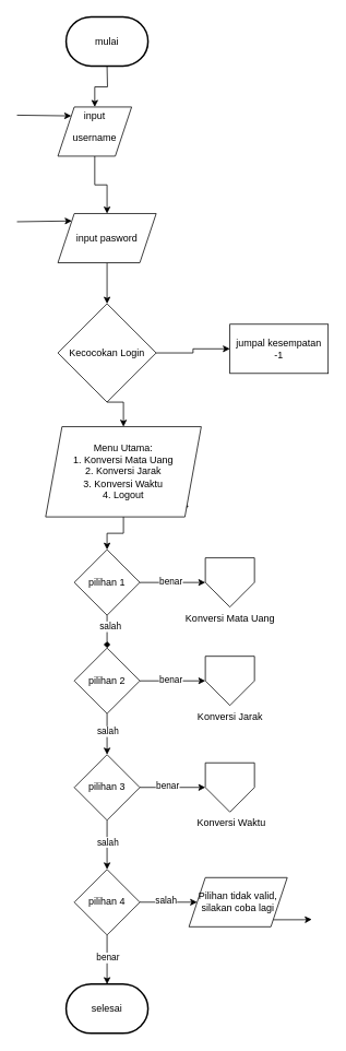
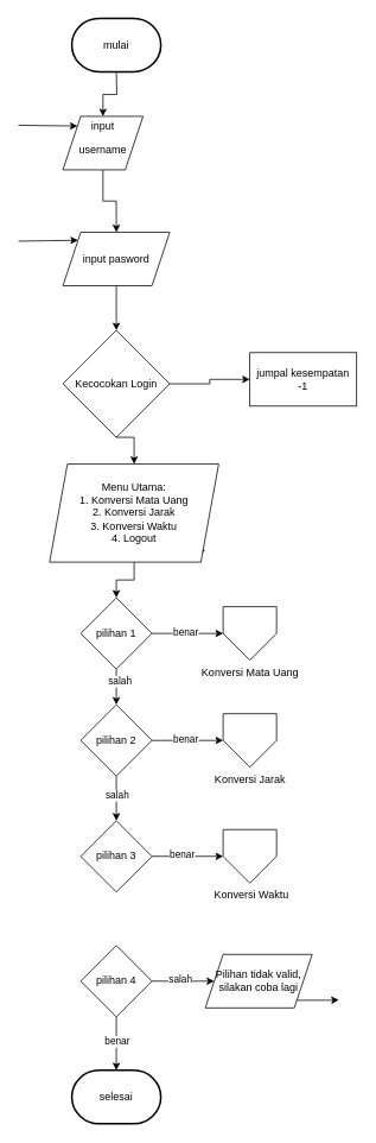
- <mxCell id="16" style="edgeStyle=orthogonalEdgeStyle;rounded=0;orthogonalLoop=1;jettySize=auto;html=1;exitX=0.5;exitY=1;exitDx=0;exitDy=0;entryX=0.5;entryY=0;entryDx=0;entryDy=0;endArrow=diamond;" edge="1" parent="1" source="20" target="25"><mxGeometry relative="1" as="geometry" /></mxCell>
+ <mxCell id="16" style="edgeStyle=orthogonalEdgeStyle;rounded=0;orthogonalLoop=1;jettySize=auto;html=1;exitX=0.5;exitY=1;exitDx=0;exitDy=0;entryX=0.5;entryY=0;entryDx=0;entryDy=0;" edge="1" parent="1" source="20" target="25"><mxGeometry relative="1" as="geometry" /></mxCell>
- <mxCell id="26" style="edgeStyle=orthogonalEdgeStyle;rounded=0;orthogonalLoop=1;jettySize=auto;html=1;exitX=0.5;exitY=1;exitDx=0;exitDy=0;entryX=0.5;entryY=0;entryDx=0;entryDy=0;" edge="1" parent="1" source="30" target="35"><mxGeometry relative="1" as="geometry" /></mxCell>
- <mxCell id="27" value="salah" style="edgeLabel;html=1;align=center;verticalAlign=middle;resizable=0;points=[];" vertex="1" connectable="0" parent="26"><mxGeometry x="-0.133" relative="1" as="geometry"><mxPoint as="offset" /></mxGeometry></mxCell>
